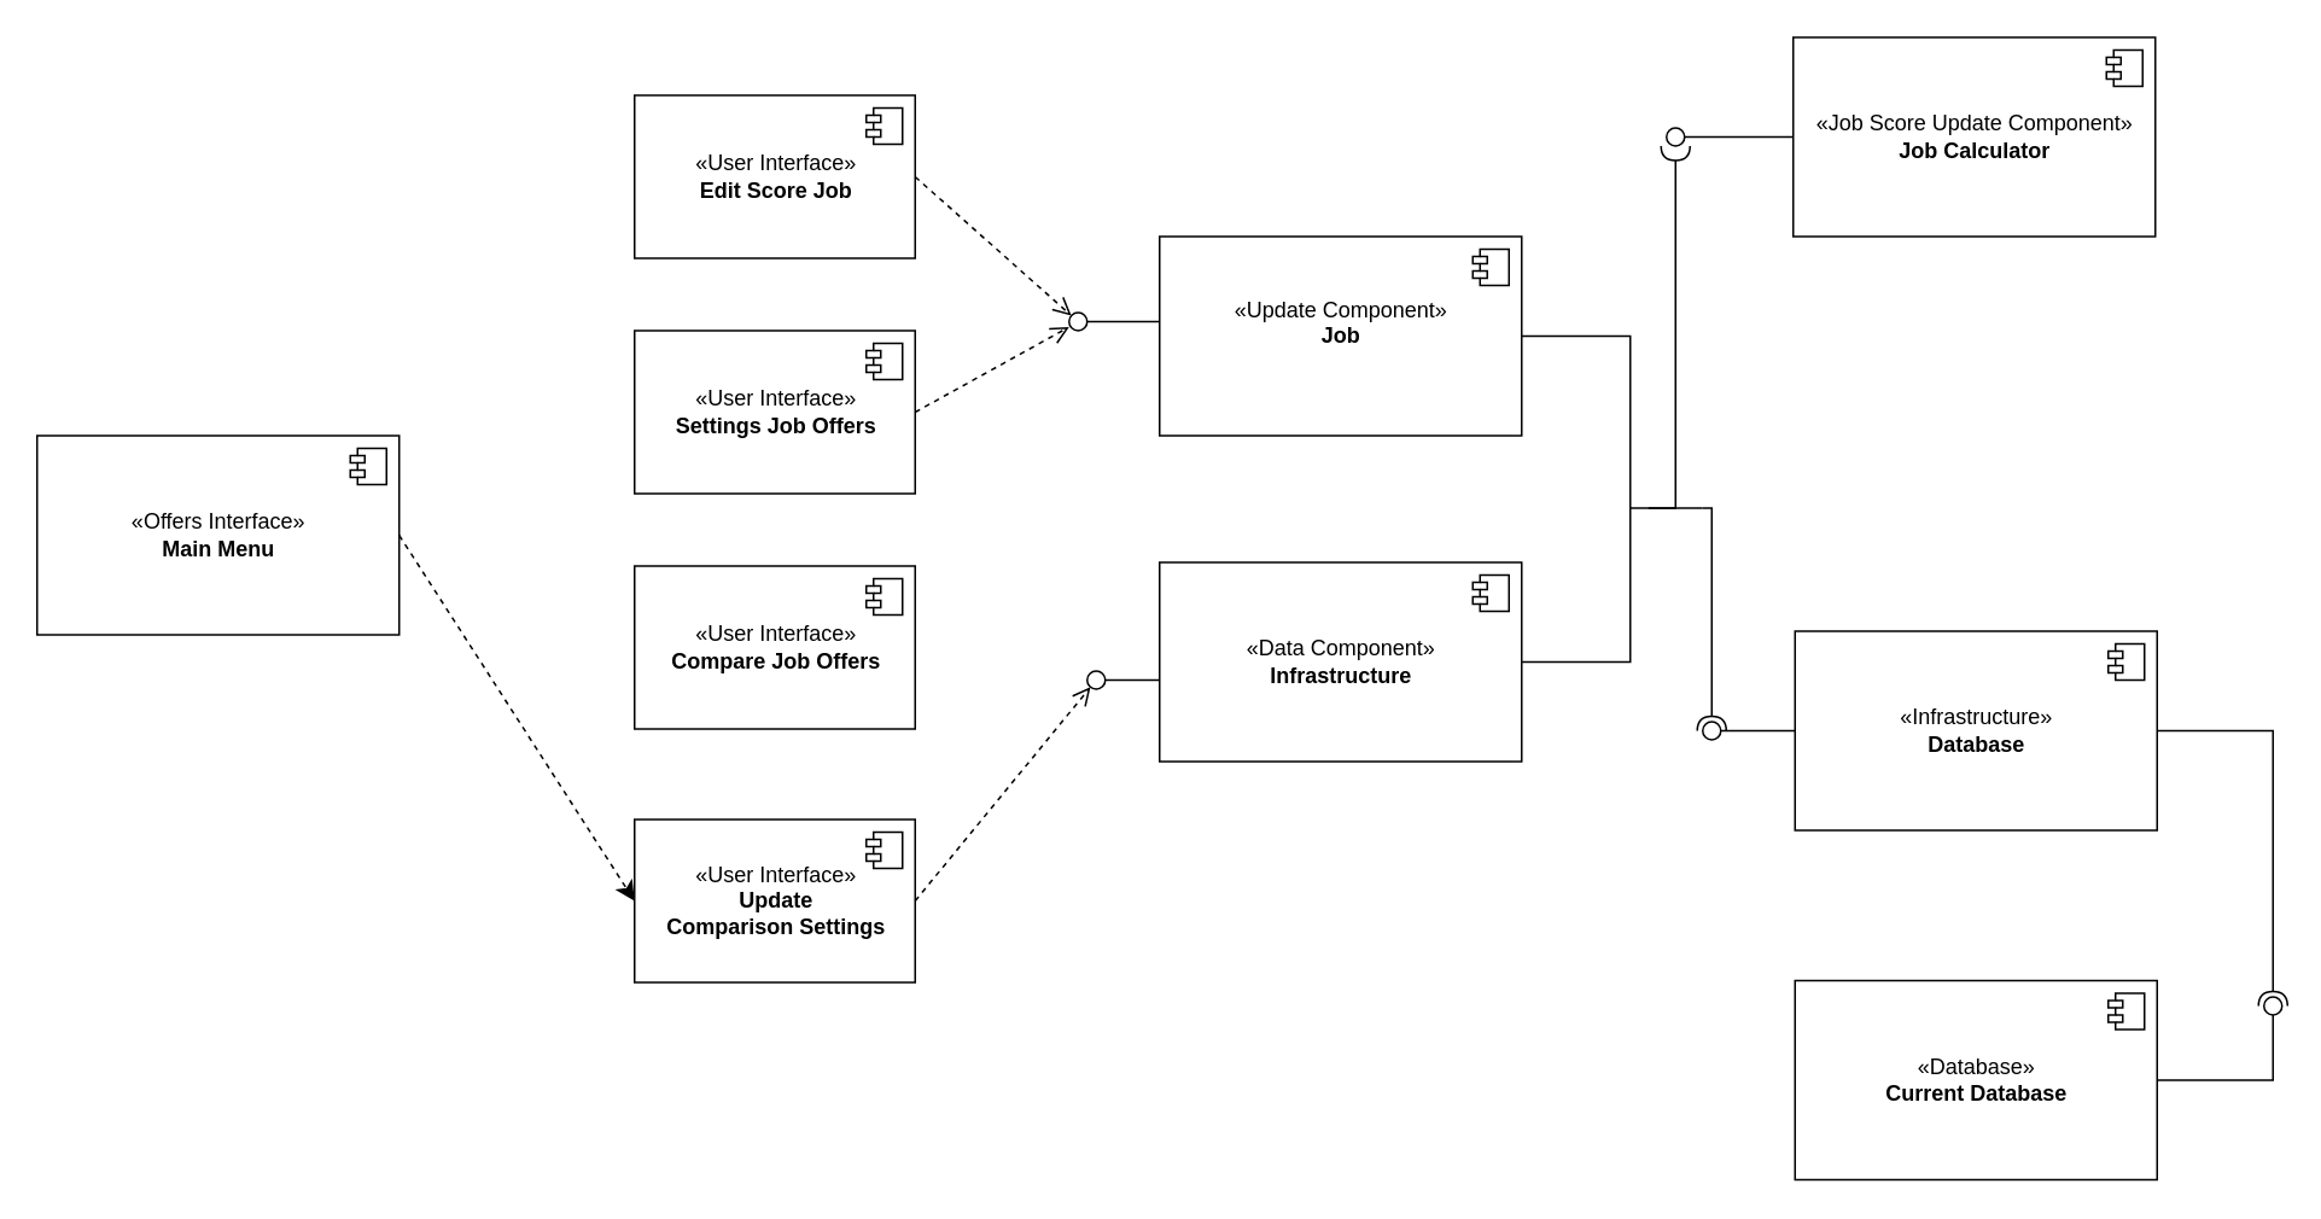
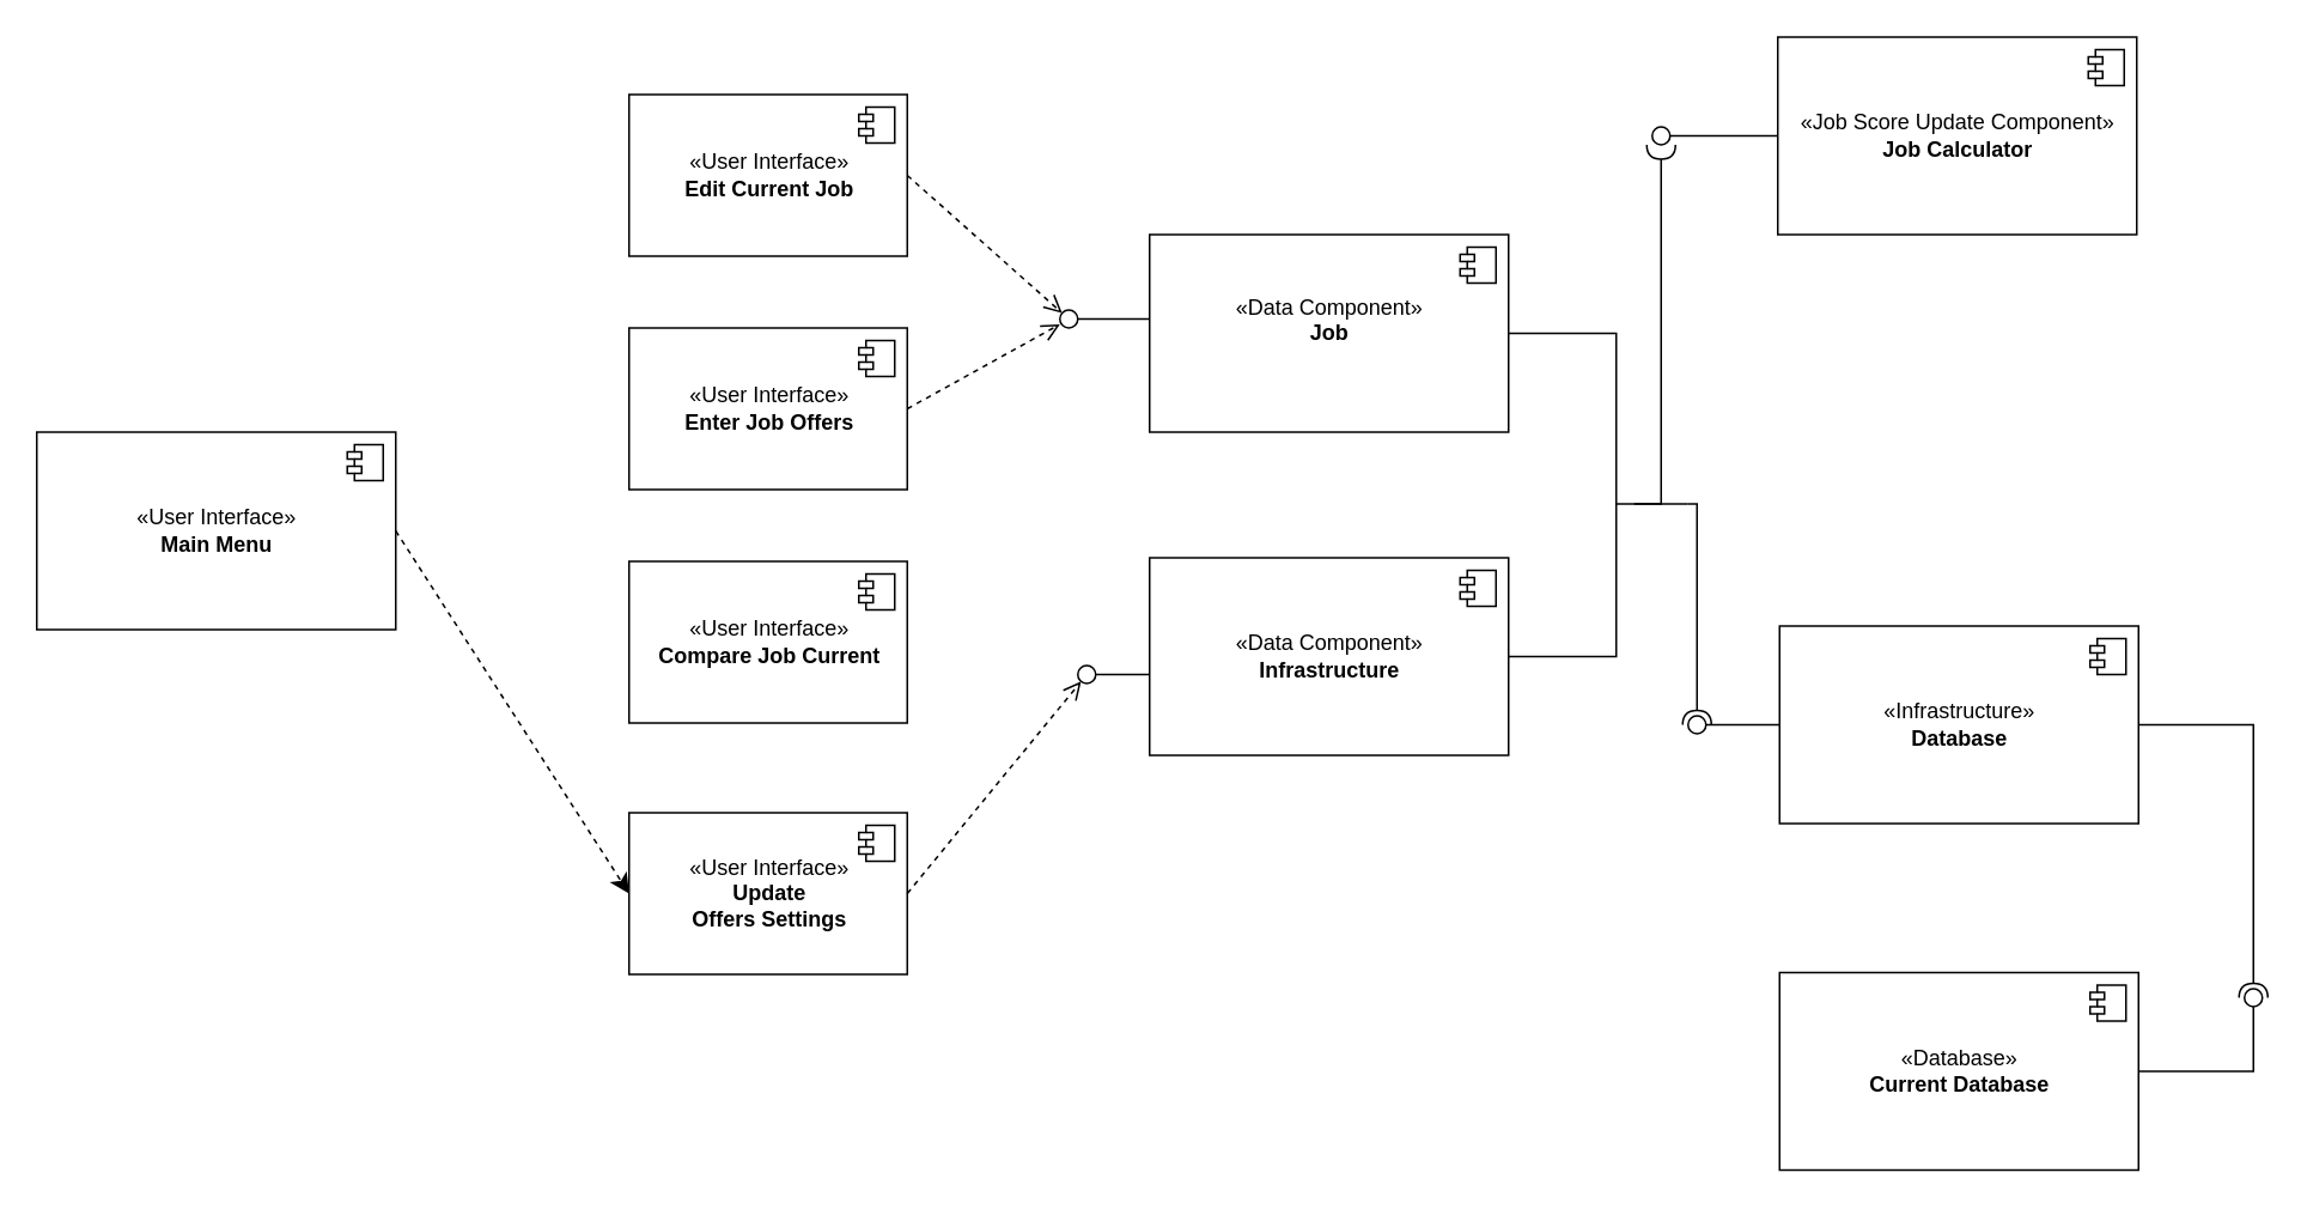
- <mxCell id="4" value="«User Interface»&lt;br&gt;&lt;b&gt;Edit Score Job&lt;/b&gt;" style="html=1;dropTarget=0;" parent="1" vertex="1"><mxGeometry x="350" y="52" width="155" height="90" as="geometry" /></mxCell>
+ <mxCell id="4" value="«User Interface»&lt;br&gt;&lt;b&gt;Edit Current Job&lt;/b&gt;" style="html=1;dropTarget=0;" parent="1" vertex="1"><mxGeometry x="350" y="52" width="155" height="90" as="geometry" /></mxCell>
- <mxCell id="12" value="«Update Component»&lt;br&gt;&lt;b&gt;Job&lt;br&gt;&amp;nbsp;&lt;/b&gt;" style="html=1;dropTarget=0;" parent="1" vertex="1"><mxGeometry x="640" y="130" width="200" height="110" as="geometry" /></mxCell>
+ <mxCell id="12" value="«Data Component»&lt;br&gt;&lt;b&gt;Job&lt;br&gt;&amp;nbsp;&lt;/b&gt;" style="html=1;dropTarget=0;" parent="1" vertex="1"><mxGeometry x="640" y="130" width="200" height="110" as="geometry" /></mxCell>
- <mxCell id="6" value="«User Interface»&lt;br&gt;&lt;b&gt;Settings Job Offers&lt;/b&gt;" style="html=1;dropTarget=0;" parent="1" vertex="1"><mxGeometry x="350" y="182" width="155" height="90" as="geometry" /></mxCell>
+ <mxCell id="6" value="«User Interface»&lt;br&gt;&lt;b&gt;Enter Job Offers&lt;/b&gt;" style="html=1;dropTarget=0;" parent="1" vertex="1"><mxGeometry x="350" y="182" width="155" height="90" as="geometry" /></mxCell>
- <mxCell id="2" value="«Offers Interface»&lt;br&gt;&lt;b&gt;Main Menu&lt;/b&gt;" style="html=1;dropTarget=0;" parent="1" vertex="1"><mxGeometry x="20" y="240" width="200" height="110" as="geometry" /></mxCell>
+ <mxCell id="2" value="«User Interface»&lt;br&gt;&lt;b&gt;Main Menu&lt;/b&gt;" style="html=1;dropTarget=0;" parent="1" vertex="1"><mxGeometry x="20" y="240" width="200" height="110" as="geometry" /></mxCell>
- <mxCell id="8" value="«User Interface»&lt;br&gt;&lt;b&gt;Compare Job Offers&lt;/b&gt;" style="html=1;dropTarget=0;" parent="1" vertex="1"><mxGeometry x="350" y="312" width="155" height="90" as="geometry" /></mxCell>
+ <mxCell id="8" value="«User Interface»&lt;br&gt;&lt;b&gt;Compare Job Current&lt;/b&gt;" style="html=1;dropTarget=0;" parent="1" vertex="1"><mxGeometry x="350" y="312" width="155" height="90" as="geometry" /></mxCell>
- <mxCell id="10" value="«User Interface»&lt;br&gt;&lt;b&gt;Update &lt;br&gt;Comparison Settings&lt;/b&gt;" style="html=1;dropTarget=0;" parent="1" vertex="1"><mxGeometry x="350" y="452" width="155" height="90" as="geometry" /></mxCell>
+ <mxCell id="10" value="«User Interface»&lt;br&gt;&lt;b&gt;Update &lt;br&gt;Offers Settings&lt;/b&gt;" style="html=1;dropTarget=0;" parent="1" vertex="1"><mxGeometry x="350" y="452" width="155" height="90" as="geometry" /></mxCell>
